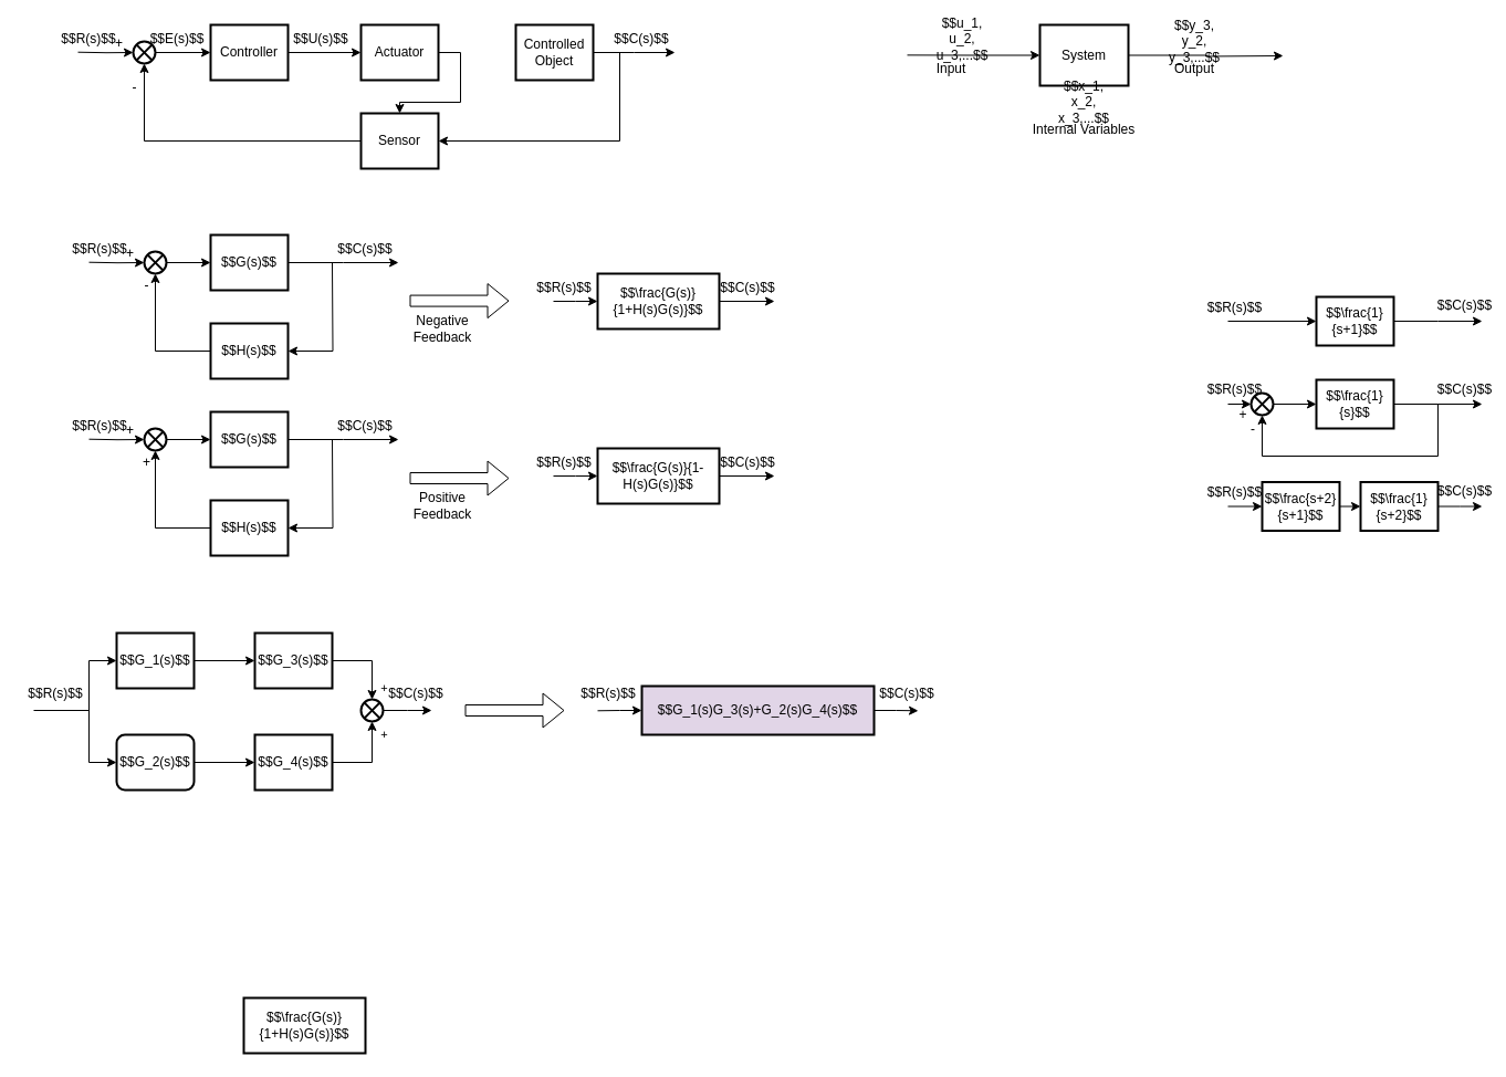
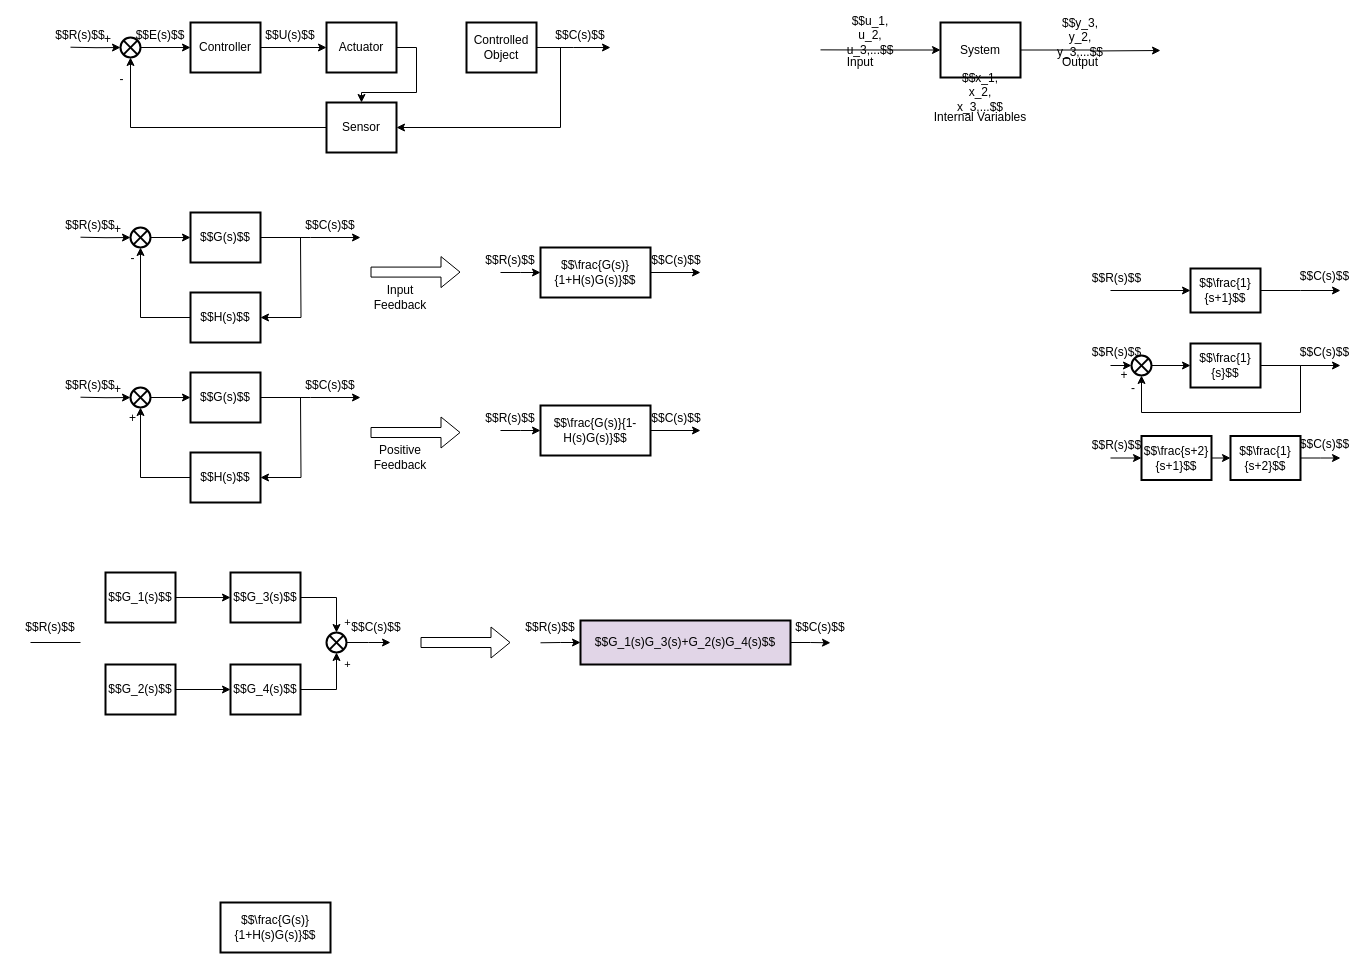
- <mxCell id="56" value="Negative Feedback" style="text;html=1;align=center;verticalAlign=middle;whiteSpace=wrap;rounded=0;" parent="1" vertex="1"><mxGeometry x="370" y="282" width="60" height="30" as="geometry" /></mxCell>
+ <mxCell id="56" value="Input Feedback" style="text;html=1;align=center;verticalAlign=middle;whiteSpace=wrap;rounded=0;" parent="1" vertex="1"><mxGeometry x="370" y="282" width="60" height="30" as="geometry" /></mxCell>
- <mxCell id="62" style="edgeStyle=orthogonalEdgeStyle;rounded=0;orthogonalLoop=1;jettySize=auto;html=1;exitX=0;exitY=0.5;exitDx=0;exitDy=0;entryX=0;entryY=0.5;entryDx=0;entryDy=0;startArrow=classic;startFill=1;" parent="1" source="64" target="69" edge="1"><mxGeometry relative="1" as="geometry"><Array as="points"><mxPoint x="80" y="597" /><mxPoint x="80" y="689" /></Array></mxGeometry></mxCell>
- <mxCell id="69" value="$$G_2(s)$$" style="whiteSpace=wrap;html=1;strokeWidth=2;rounded=1;" parent="1" vertex="1"><mxGeometry x="105" y="664" width="70" height="50" as="geometry" /></mxCell>
+ <mxCell id="69" value="$$G_2(s)$$" style="rounded=0;whiteSpace=wrap;html=1;strokeWidth=2;" parent="1" vertex="1"><mxGeometry x="105" y="664" width="70" height="50" as="geometry" /></mxCell>
